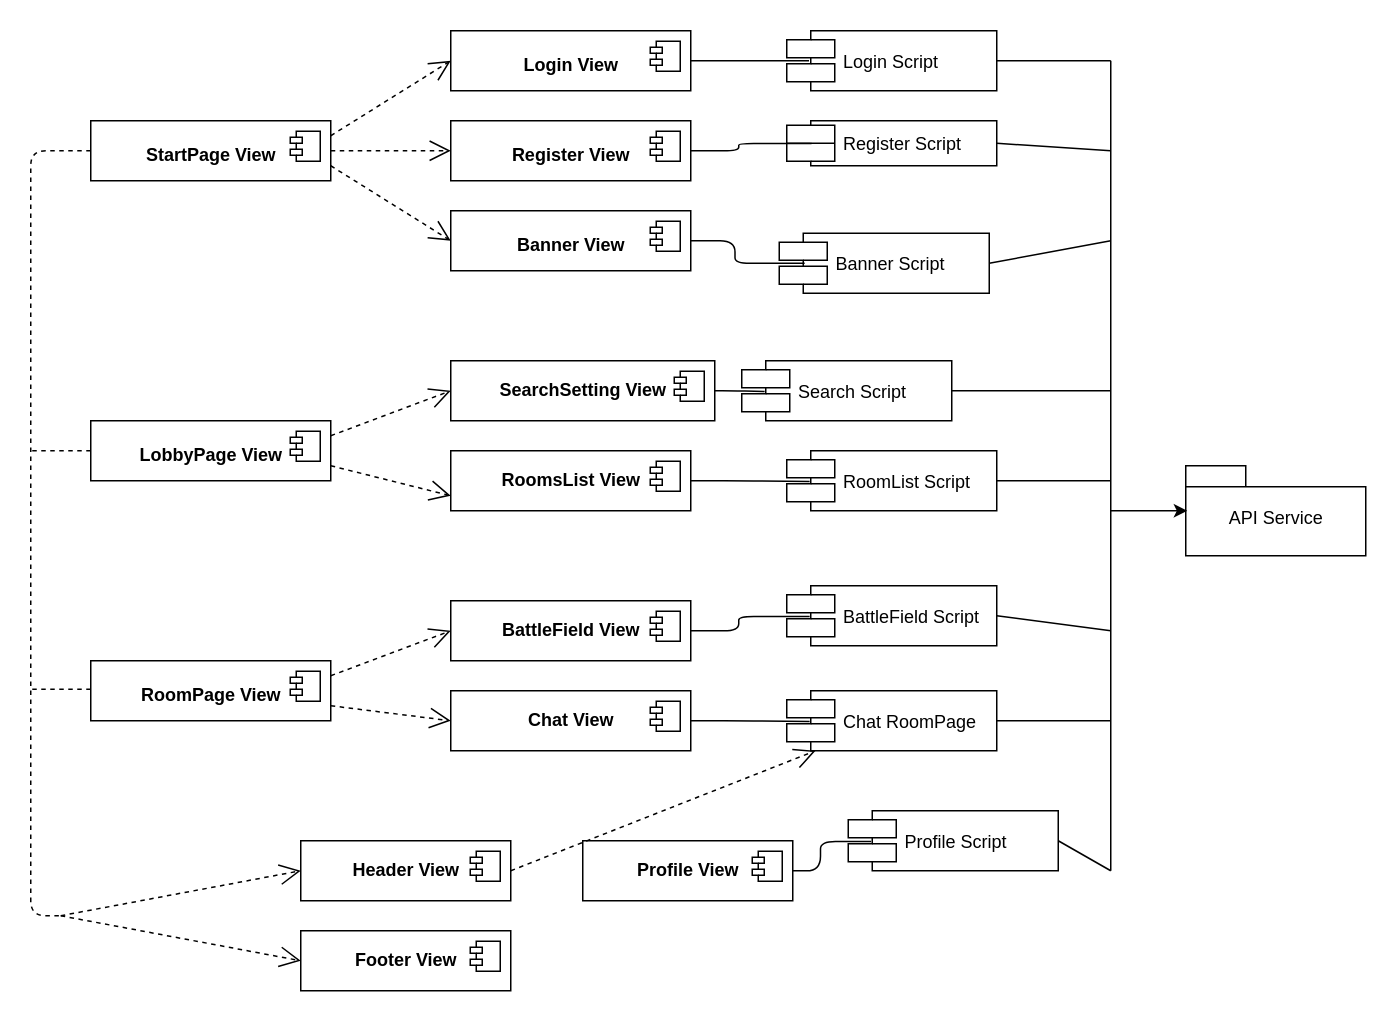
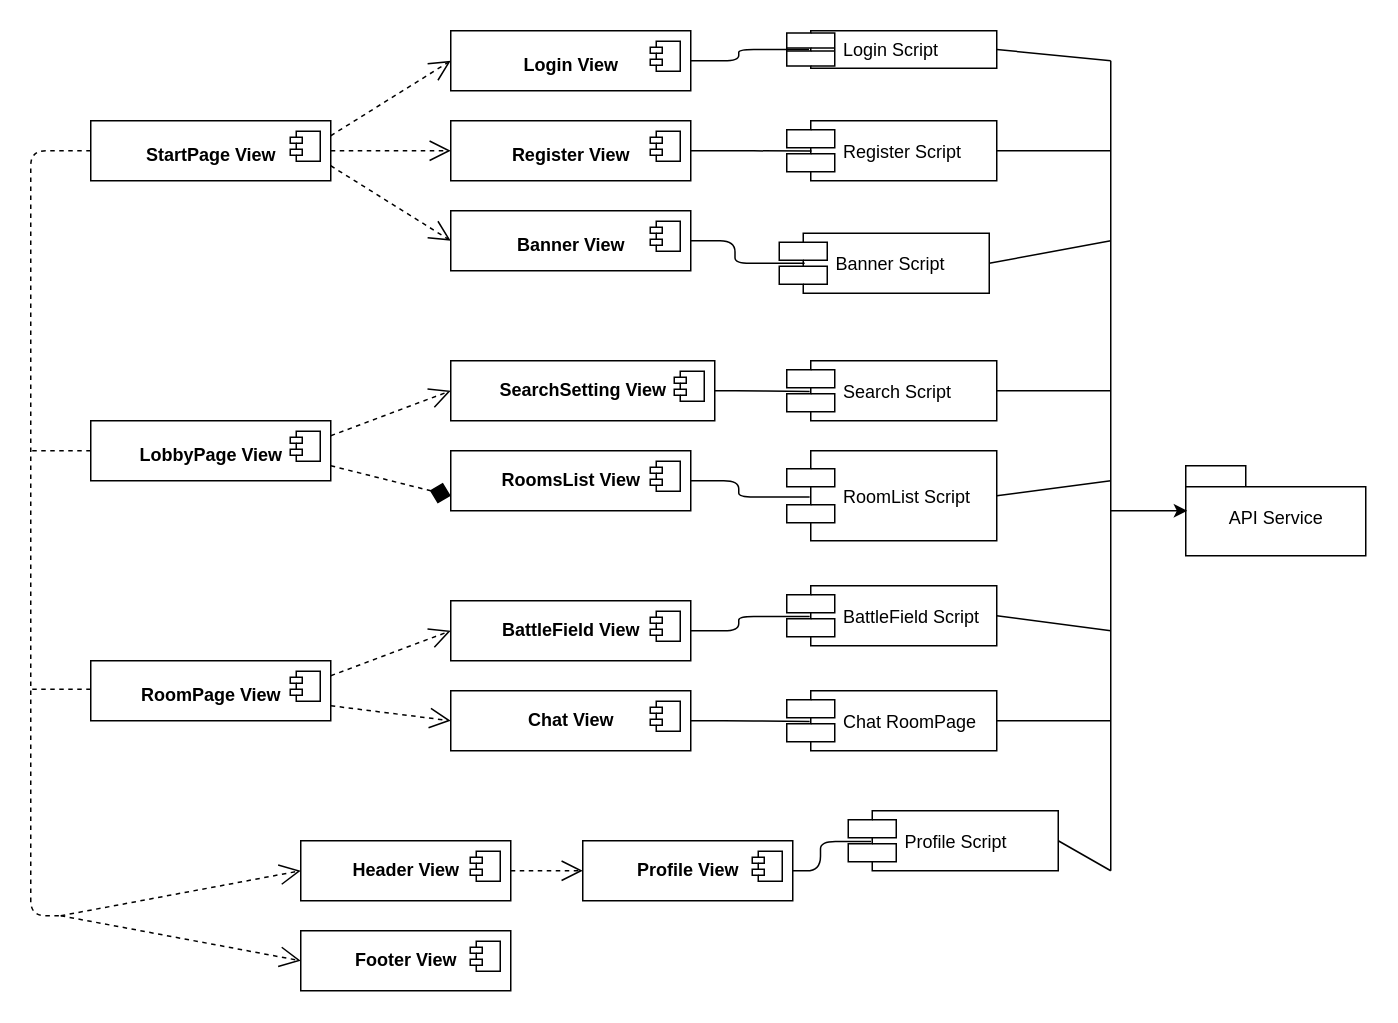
- <mxCell id="23" value="Login Script" style="shape=component;align=left;spacingLeft=36;" parent="1" vertex="1"><mxGeometry x="524" y="20" width="140" height="40" as="geometry" /></mxCell>
+ <mxCell id="23" value="Login Script" style="shape=component;align=left;spacingLeft=36;" parent="1" vertex="1"><mxGeometry x="524" y="20" width="140" height="25" as="geometry" /></mxCell>
- <mxCell id="24" value="Register Script" style="shape=component;align=left;spacingLeft=36;" parent="1" vertex="1"><mxGeometry x="524" y="80" width="140" height="30" as="geometry" /></mxCell>
+ <mxCell id="24" value="Register Script" style="shape=component;align=left;spacingLeft=36;" parent="1" vertex="1"><mxGeometry x="524" y="80" width="140" height="40" as="geometry" /></mxCell>
- <mxCell id="36" value="Search Script" style="shape=component;align=left;spacingLeft=36;" parent="1" vertex="1"><mxGeometry x="494" y="240" width="140" height="40" as="geometry" /></mxCell>
+ <mxCell id="36" value="Search Script" style="shape=component;align=left;spacingLeft=36;" parent="1" vertex="1"><mxGeometry x="524" y="240" width="140" height="40" as="geometry" /></mxCell>
- <mxCell id="39" value="RoomList Script" style="shape=component;align=left;spacingLeft=36;" parent="1" vertex="1"><mxGeometry x="524" y="300" width="140" height="40" as="geometry" /></mxCell>
+ <mxCell id="39" value="RoomList Script" style="shape=component;align=left;spacingLeft=36;" parent="1" vertex="1"><mxGeometry x="524" y="300" width="140" height="60" as="geometry" /></mxCell>
- <mxCell id="35" value="" style="endArrow=open;endSize=12;dashed=1;html=1;exitX=1;exitY=0.75;exitDx=0;exitDy=0;entryX=0;entryY=0.75;entryDx=0;entryDy=0;" parent="1" source="6" target="18" edge="1"><mxGeometry y="20" width="160" relative="1" as="geometry"><mxPoint x="240" y="130" as="sourcePoint" /><mxPoint x="320" y="180" as="targetPoint" /><mxPoint as="offset" /></mxGeometry></mxCell>
+ <mxCell id="35" value="" style="endArrow=diamond;endSize=12;dashed=1;html=1;exitX=1;exitY=0.75;exitDx=0;exitDy=0;entryX=0;entryY=0.75;entryDx=0;entryDy=0;" parent="1" source="6" target="18" edge="1"><mxGeometry y="20" width="160" relative="1" as="geometry"><mxPoint x="240" y="130" as="sourcePoint" /><mxPoint x="320" y="180" as="targetPoint" /><mxPoint as="offset" /></mxGeometry></mxCell>
- <mxCell id="57" value="" style="endArrow=open;endSize=12;dashed=1;html=1;exitX=1;exitY=0.5;exitDx=0;exitDy=0;" parent="1" source="14" target="51" edge="1"><mxGeometry y="20" width="160" relative="1" as="geometry"><mxPoint x="130" y="490" as="sourcePoint" /><mxPoint x="210" y="500" as="targetPoint" /><mxPoint as="offset" /></mxGeometry></mxCell>
+ <mxCell id="57" value="" style="endArrow=open;endSize=12;dashed=1;html=1;exitX=1;exitY=0.5;exitDx=0;exitDy=0;entryX=0;entryY=0.5;entryDx=0;entryDy=0;" parent="1" source="14" target="55" edge="1"><mxGeometry y="20" width="160" relative="1" as="geometry"><mxPoint x="130" y="490" as="sourcePoint" /><mxPoint x="210" y="500" as="targetPoint" /><mxPoint as="offset" /></mxGeometry></mxCell>
